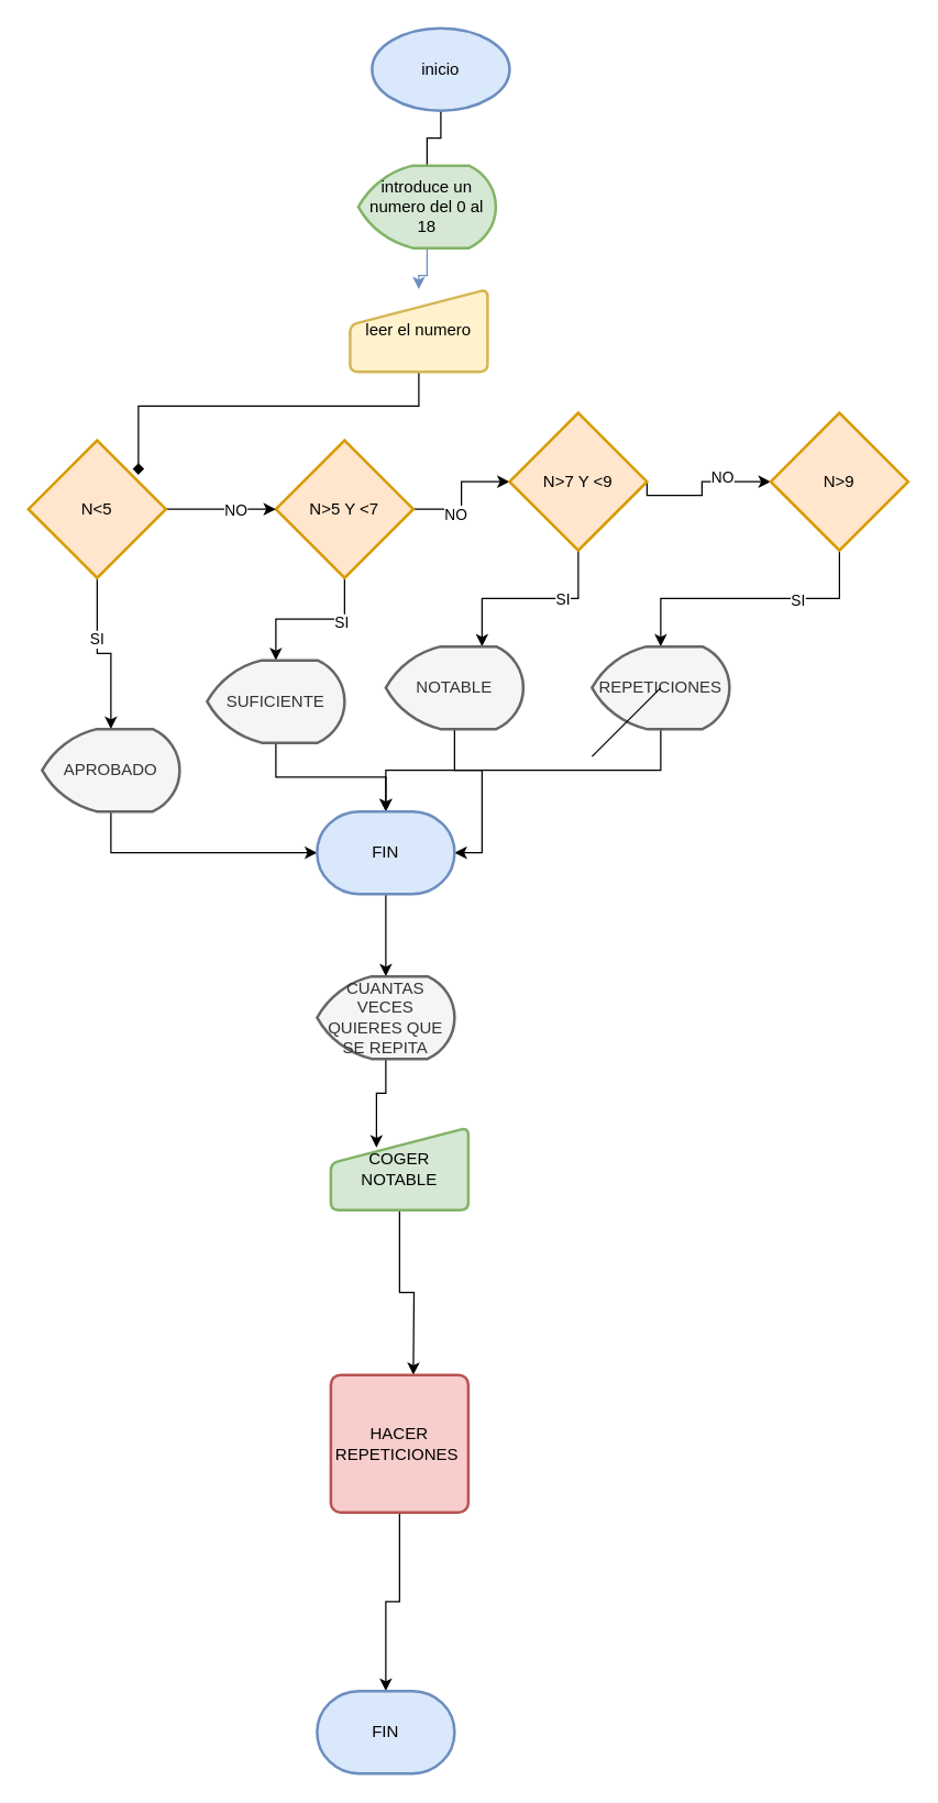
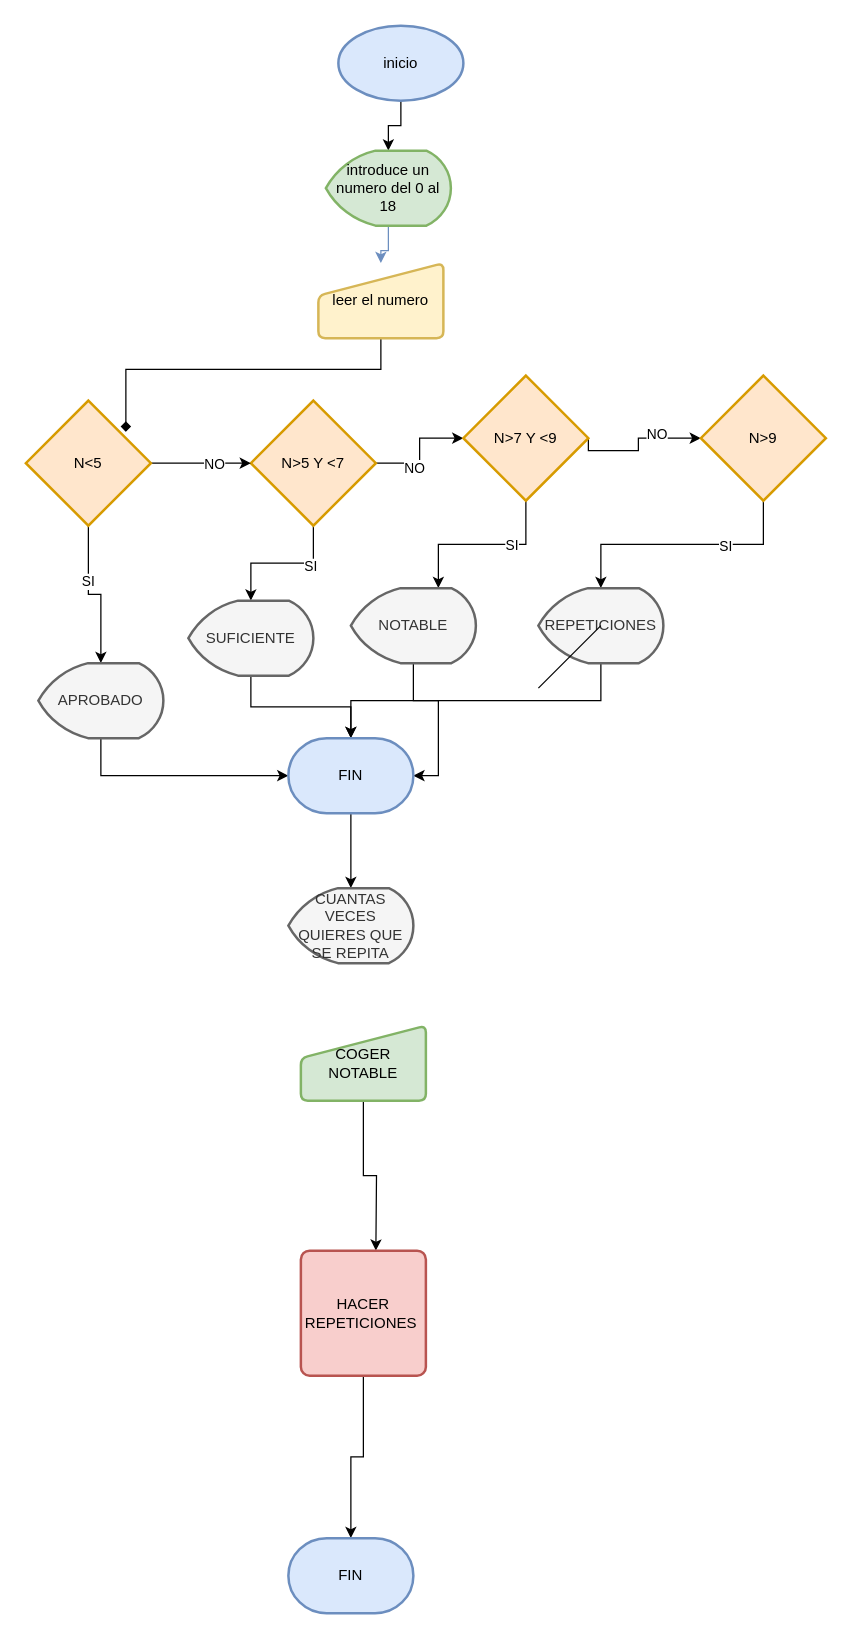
- <mxCell id="2" style="edgeStyle=orthogonalEdgeStyle;rounded=0;orthogonalLoop=1;jettySize=auto;html=1;exitX=0.5;exitY=1;exitDx=0;exitDy=0;exitPerimeter=0;entryX=0.5;entryY=0;entryDx=0;entryDy=0;entryPerimeter=0;endArrow=none;" edge="1" parent="1" source="3" target="5"><mxGeometry relative="1" as="geometry" /></mxCell>
+ <mxCell id="2" style="edgeStyle=orthogonalEdgeStyle;rounded=0;orthogonalLoop=1;jettySize=auto;html=1;exitX=0.5;exitY=1;exitDx=0;exitDy=0;exitPerimeter=0;entryX=0.5;entryY=0;entryDx=0;entryDy=0;entryPerimeter=0;" edge="1" parent="1" source="3" target="5"><mxGeometry relative="1" as="geometry" /></mxCell>
- <mxCell id="36" style="edgeStyle=orthogonalEdgeStyle;rounded=0;orthogonalLoop=1;jettySize=auto;html=1;exitX=0.5;exitY=1;exitDx=0;exitDy=0;exitPerimeter=0;entryX=0.332;entryY=0.243;entryDx=0;entryDy=0;entryPerimeter=0;" edge="1" parent="1" source="37" target="39"><mxGeometry relative="1" as="geometry" /></mxCell>
